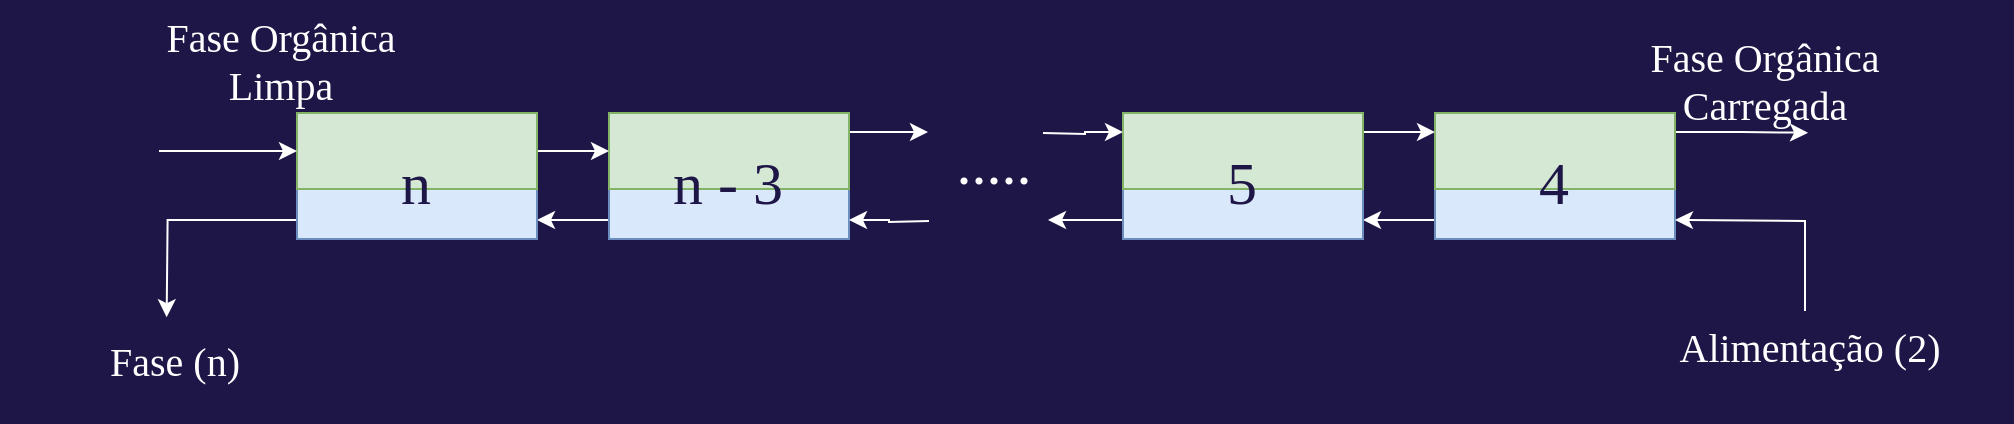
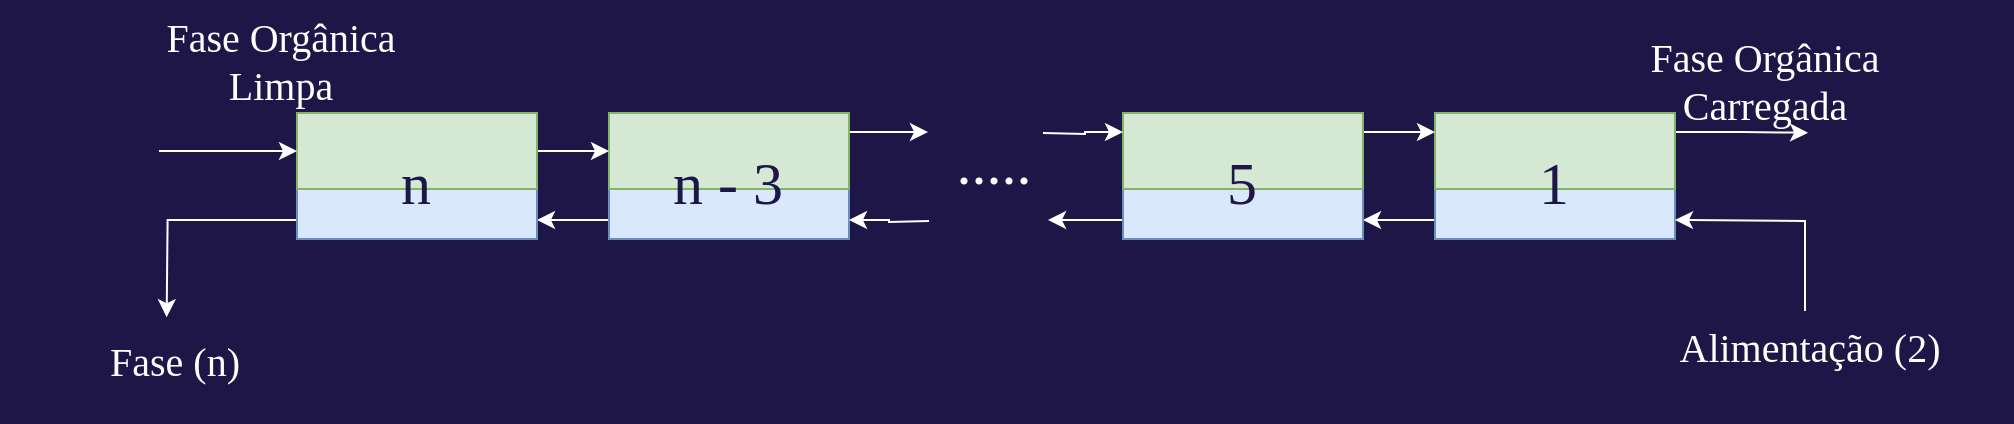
- <mxCell id="23" value="&lt;font style=&quot;font-size: 30px&quot;&gt;4&lt;/font&gt;" style="text;html=1;strokeColor=none;fillColor=none;align=center;verticalAlign=middle;whiteSpace=wrap;rounded=0;shadow=0;fontColor=#1E1647;fontFamily=Lexend Deca;fontSource=https%3A%2F%2Ffonts.googleapis.com%2Fcss%3Ffamily%3DLexend%2BDeca;" parent="1" vertex="1"><mxGeometry x="757" y="81" width="40" height="20" as="geometry" /></mxCell>
+ <mxCell id="23" value="&lt;font style=&quot;font-size: 30px&quot;&gt;1&lt;/font&gt;" style="text;html=1;strokeColor=none;fillColor=none;align=center;verticalAlign=middle;whiteSpace=wrap;rounded=0;shadow=0;fontColor=#1E1647;fontFamily=Lexend Deca;fontSource=https%3A%2F%2Ffonts.googleapis.com%2Fcss%3Ffamily%3DLexend%2BDeca;" parent="1" vertex="1"><mxGeometry x="757" y="81" width="40" height="20" as="geometry" /></mxCell>
